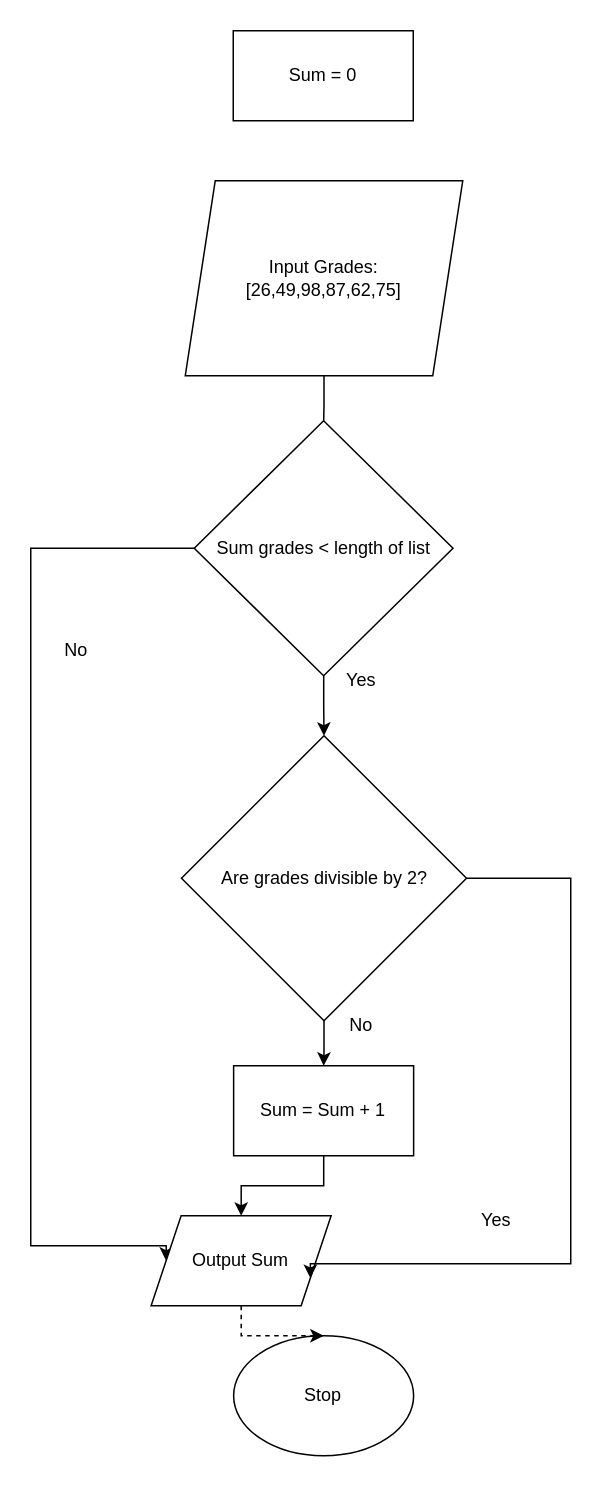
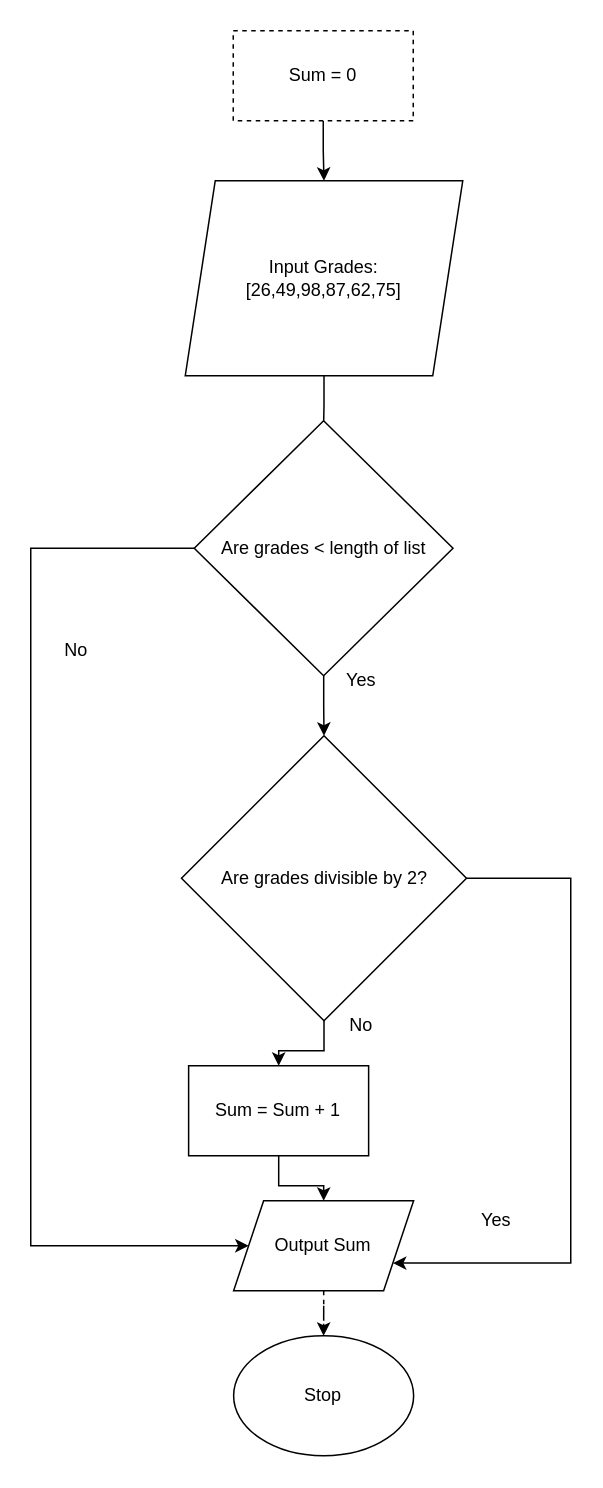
- <mxCell id="4" value="Sum = 0" style="rounded=0;whiteSpace=wrap;html=1;" vertex="1" parent="1"><mxGeometry x="155" y="20" width="120" height="60" as="geometry" /></mxCell>
+ <mxCell id="4" value="Sum = 0" style="rounded=0;whiteSpace=wrap;html=1;dashed=1;" vertex="1" parent="1"><mxGeometry x="155" y="20" width="120" height="60" as="geometry" /></mxCell>
+ <mxCell id="3" value="" style="edgeStyle=orthogonalEdgeStyle;rounded=0;orthogonalLoop=1;jettySize=auto;html=1;" edge="1" parent="1" source="4" target="6"><mxGeometry relative="1" as="geometry" /></mxCell>
- <mxCell id="9" value="Sum grades &amp;lt; length of list" style="rhombus;whiteSpace=wrap;html=1;" vertex="1" parent="1"><mxGeometry x="129" y="280" width="172.5" height="170" as="geometry" /></mxCell>
+ <mxCell id="9" value="Are grades &amp;lt; length of list" style="rhombus;whiteSpace=wrap;html=1;" vertex="1" parent="1"><mxGeometry x="129" y="280" width="172.5" height="170" as="geometry" /></mxCell>
- <mxCell id="13" value="Sum = Sum + 1" style="rounded=0;whiteSpace=wrap;html=1;" vertex="1" parent="1"><mxGeometry x="155.25" y="710" width="120" height="60" as="geometry" /></mxCell>
+ <mxCell id="13" value="Sum = Sum + 1" style="rounded=0;whiteSpace=wrap;html=1;" vertex="1" parent="1"><mxGeometry x="125.25" y="710" width="120" height="60" as="geometry" /></mxCell>
- <mxCell id="11" value="Output Sum" style="shape=parallelogram;perimeter=parallelogramPerimeter;whiteSpace=wrap;html=1;fixedSize=1;" vertex="1" parent="1"><mxGeometry x="100.25" y="810" width="120" height="60" as="geometry" /></mxCell>
+ <mxCell id="11" value="Output Sum" style="shape=parallelogram;perimeter=parallelogramPerimeter;whiteSpace=wrap;html=1;fixedSize=1;" vertex="1" parent="1"><mxGeometry x="155.25" y="800" width="120" height="60" as="geometry" /></mxCell>
